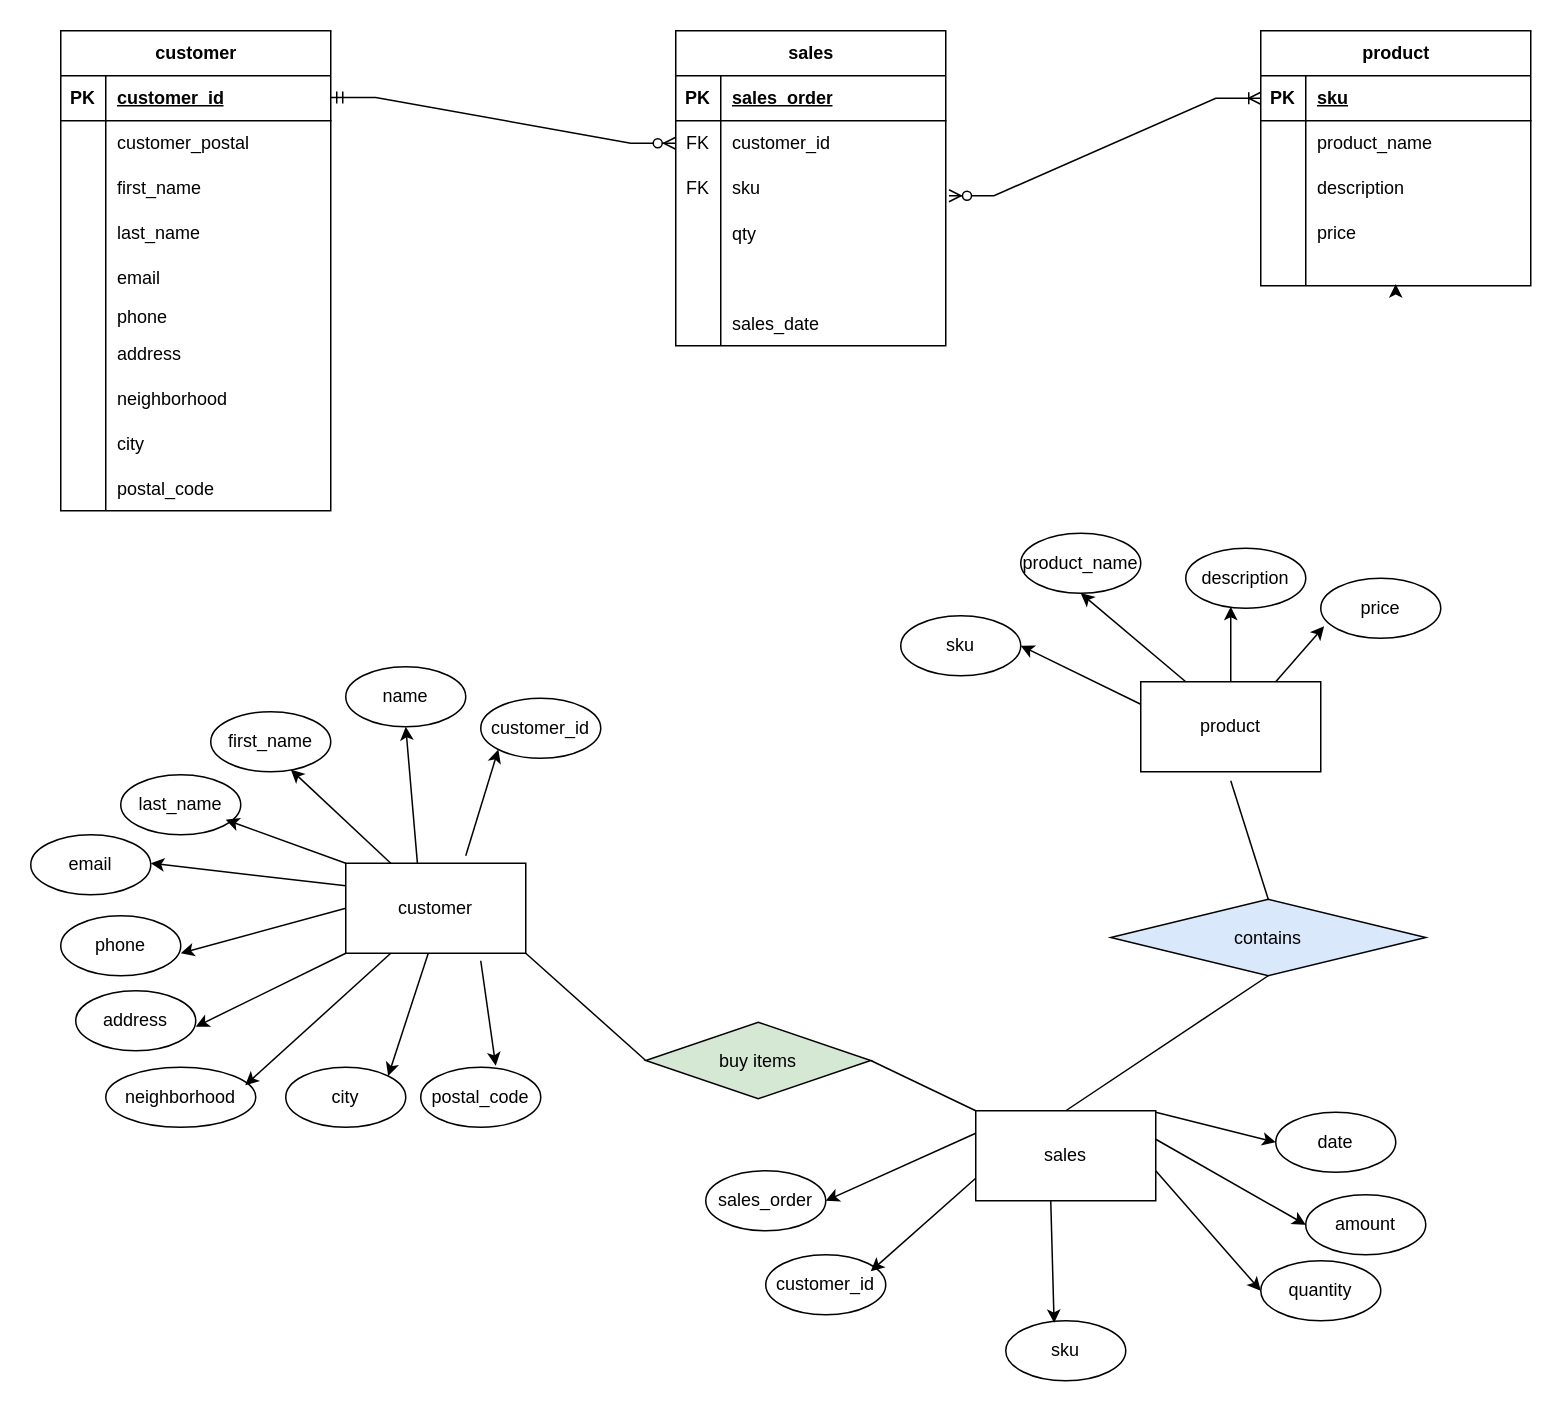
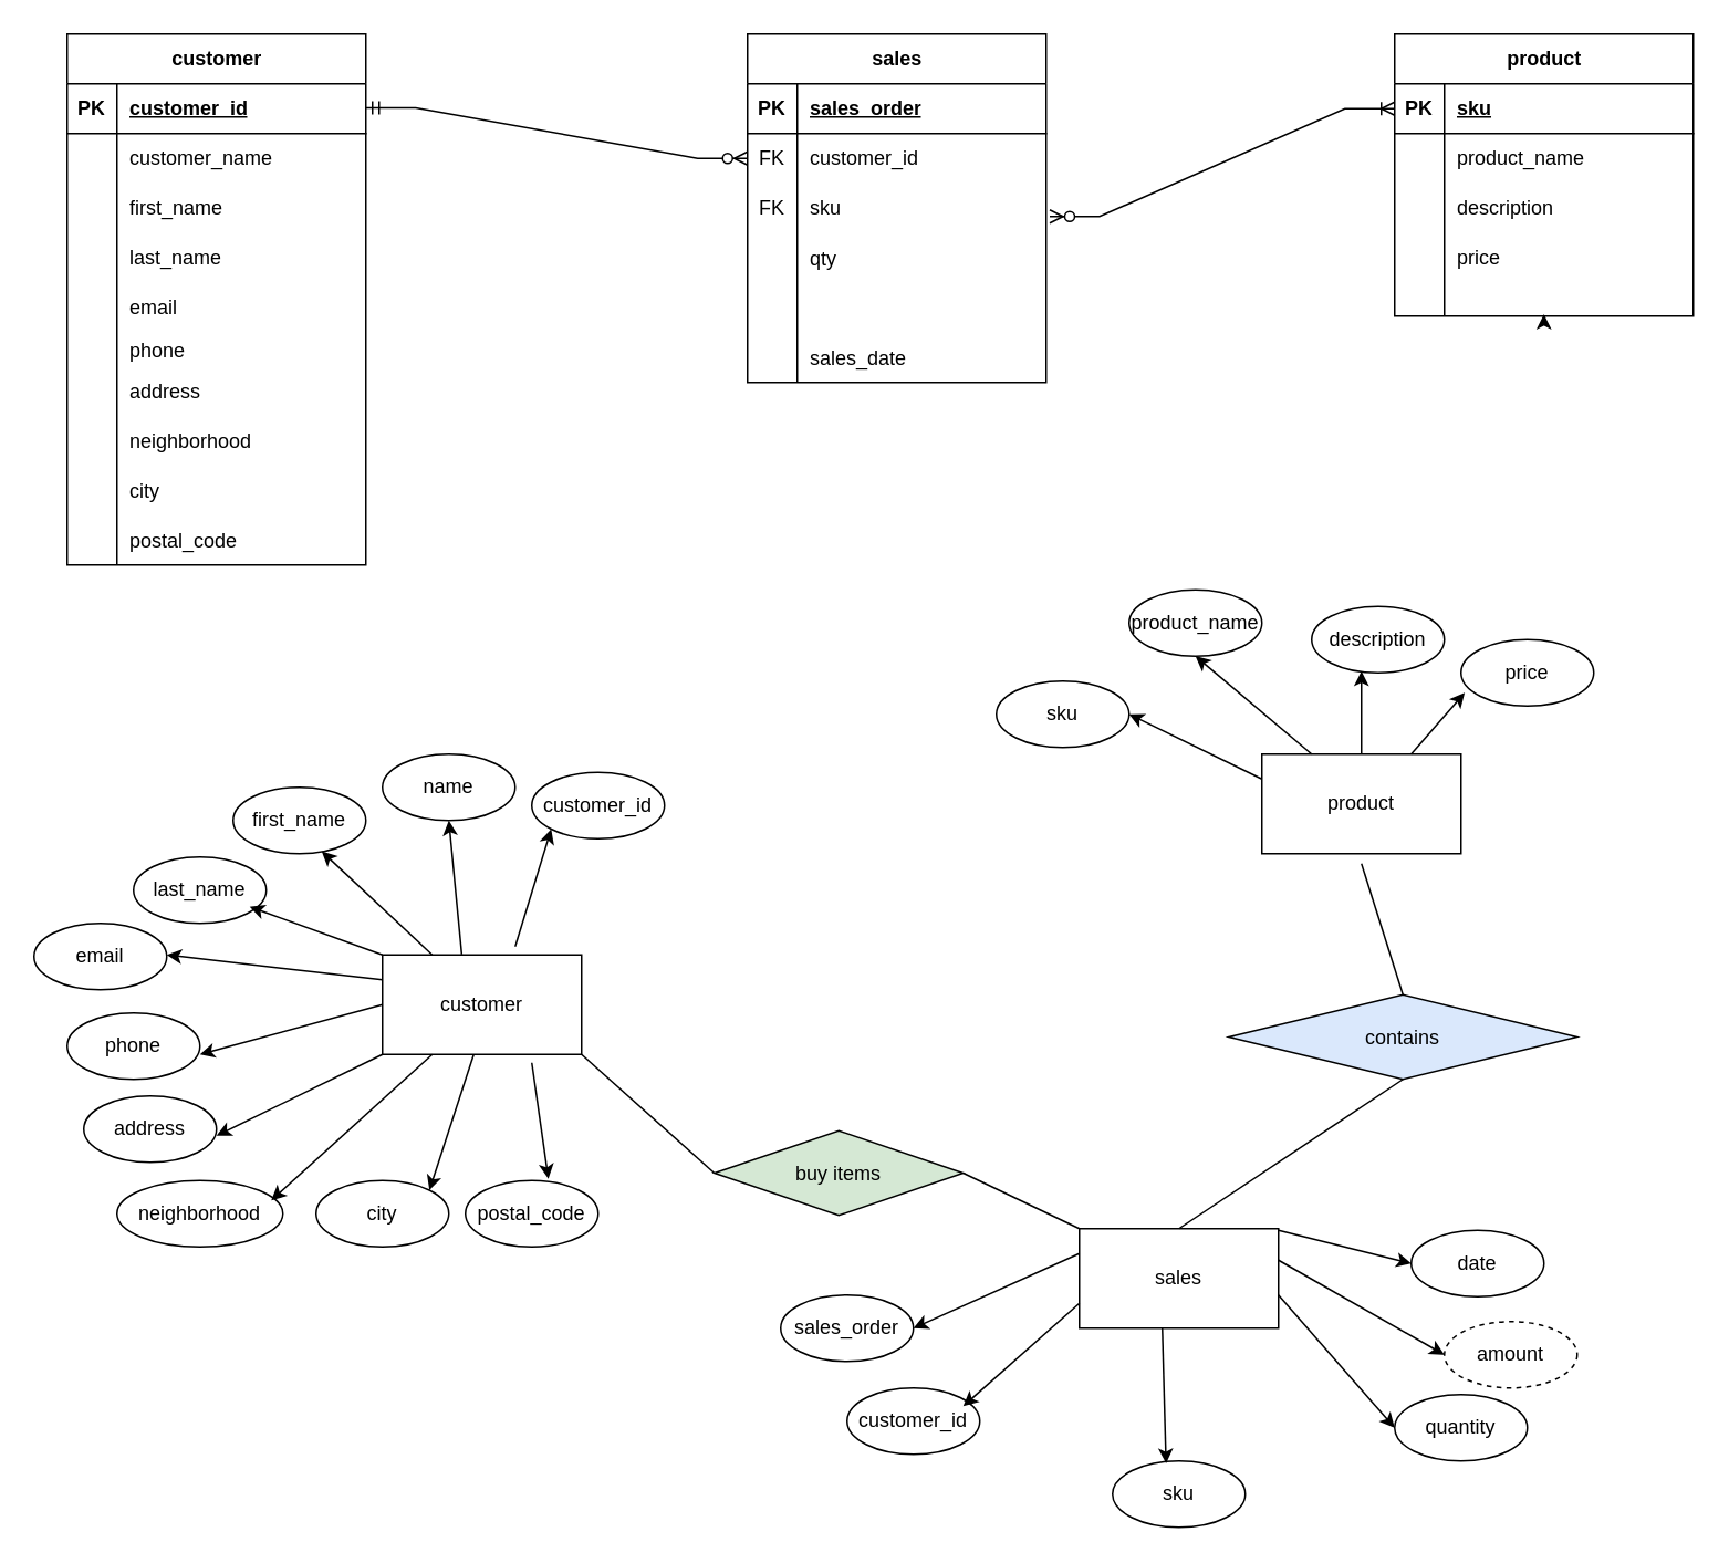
- <mxCell id="25" value="customer_postal" style="shape=partialRectangle;connectable=0;fillColor=none;top=0;left=0;bottom=0;right=0;align=left;spacingLeft=6;overflow=hidden;whiteSpace=wrap;html=1;" parent="23" vertex="1"><mxGeometry x="30" width="150" height="30" as="geometry"><mxRectangle width="150" height="30" as="alternateBounds" /></mxGeometry></mxCell>
+ <mxCell id="25" value="customer_name" style="shape=partialRectangle;connectable=0;fillColor=none;top=0;left=0;bottom=0;right=0;align=left;spacingLeft=6;overflow=hidden;whiteSpace=wrap;html=1;" parent="23" vertex="1"><mxGeometry x="30" width="150" height="30" as="geometry"><mxRectangle width="150" height="30" as="alternateBounds" /></mxGeometry></mxCell>
- <mxCell id="94" value="name" style="ellipse;whiteSpace=wrap;html=1;" parent="1" vertex="1"><mxGeometry x="230" y="444" width="80" height="40" as="geometry" /></mxCell>
+ <mxCell id="94" value="name" style="ellipse;whiteSpace=wrap;html=1;" parent="1" vertex="1"><mxGeometry x="230" y="454" width="80" height="40" as="geometry" /></mxCell>
- <mxCell id="113" value="amount" style="ellipse;whiteSpace=wrap;html=1;" parent="1" vertex="1"><mxGeometry x="870" y="796" width="80" height="40" as="geometry" /></mxCell>
+ <mxCell id="113" value="amount" style="ellipse;whiteSpace=wrap;html=1;dashed=1;" parent="1" vertex="1"><mxGeometry x="870" y="796" width="80" height="40" as="geometry" /></mxCell>
